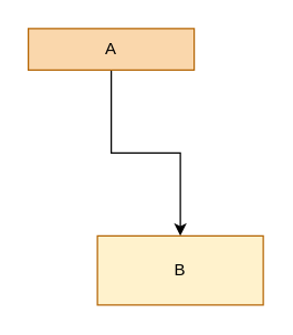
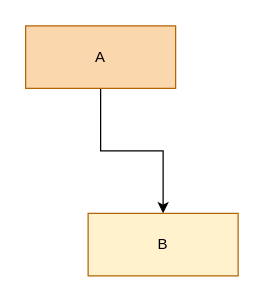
- <mxCell id="3" value="&lt;font color=&quot;#000000&quot;&gt;A&lt;/font&gt;" style="rounded=0;whiteSpace=wrap;html=1;fillColor=#fad7ac;strokeColor=#b46504;" vertex="1" parent="1"><mxGeometry x="20" y="20" width="120" height="30" as="geometry" /></mxCell>
+ <mxCell id="3" value="&lt;font color=&quot;#000000&quot;&gt;A&lt;/font&gt;" style="rounded=0;whiteSpace=wrap;html=1;fillColor=#fad7ac;strokeColor=#b46504;" vertex="1" parent="1"><mxGeometry x="20" y="20" width="120" height="50" as="geometry" /></mxCell>
